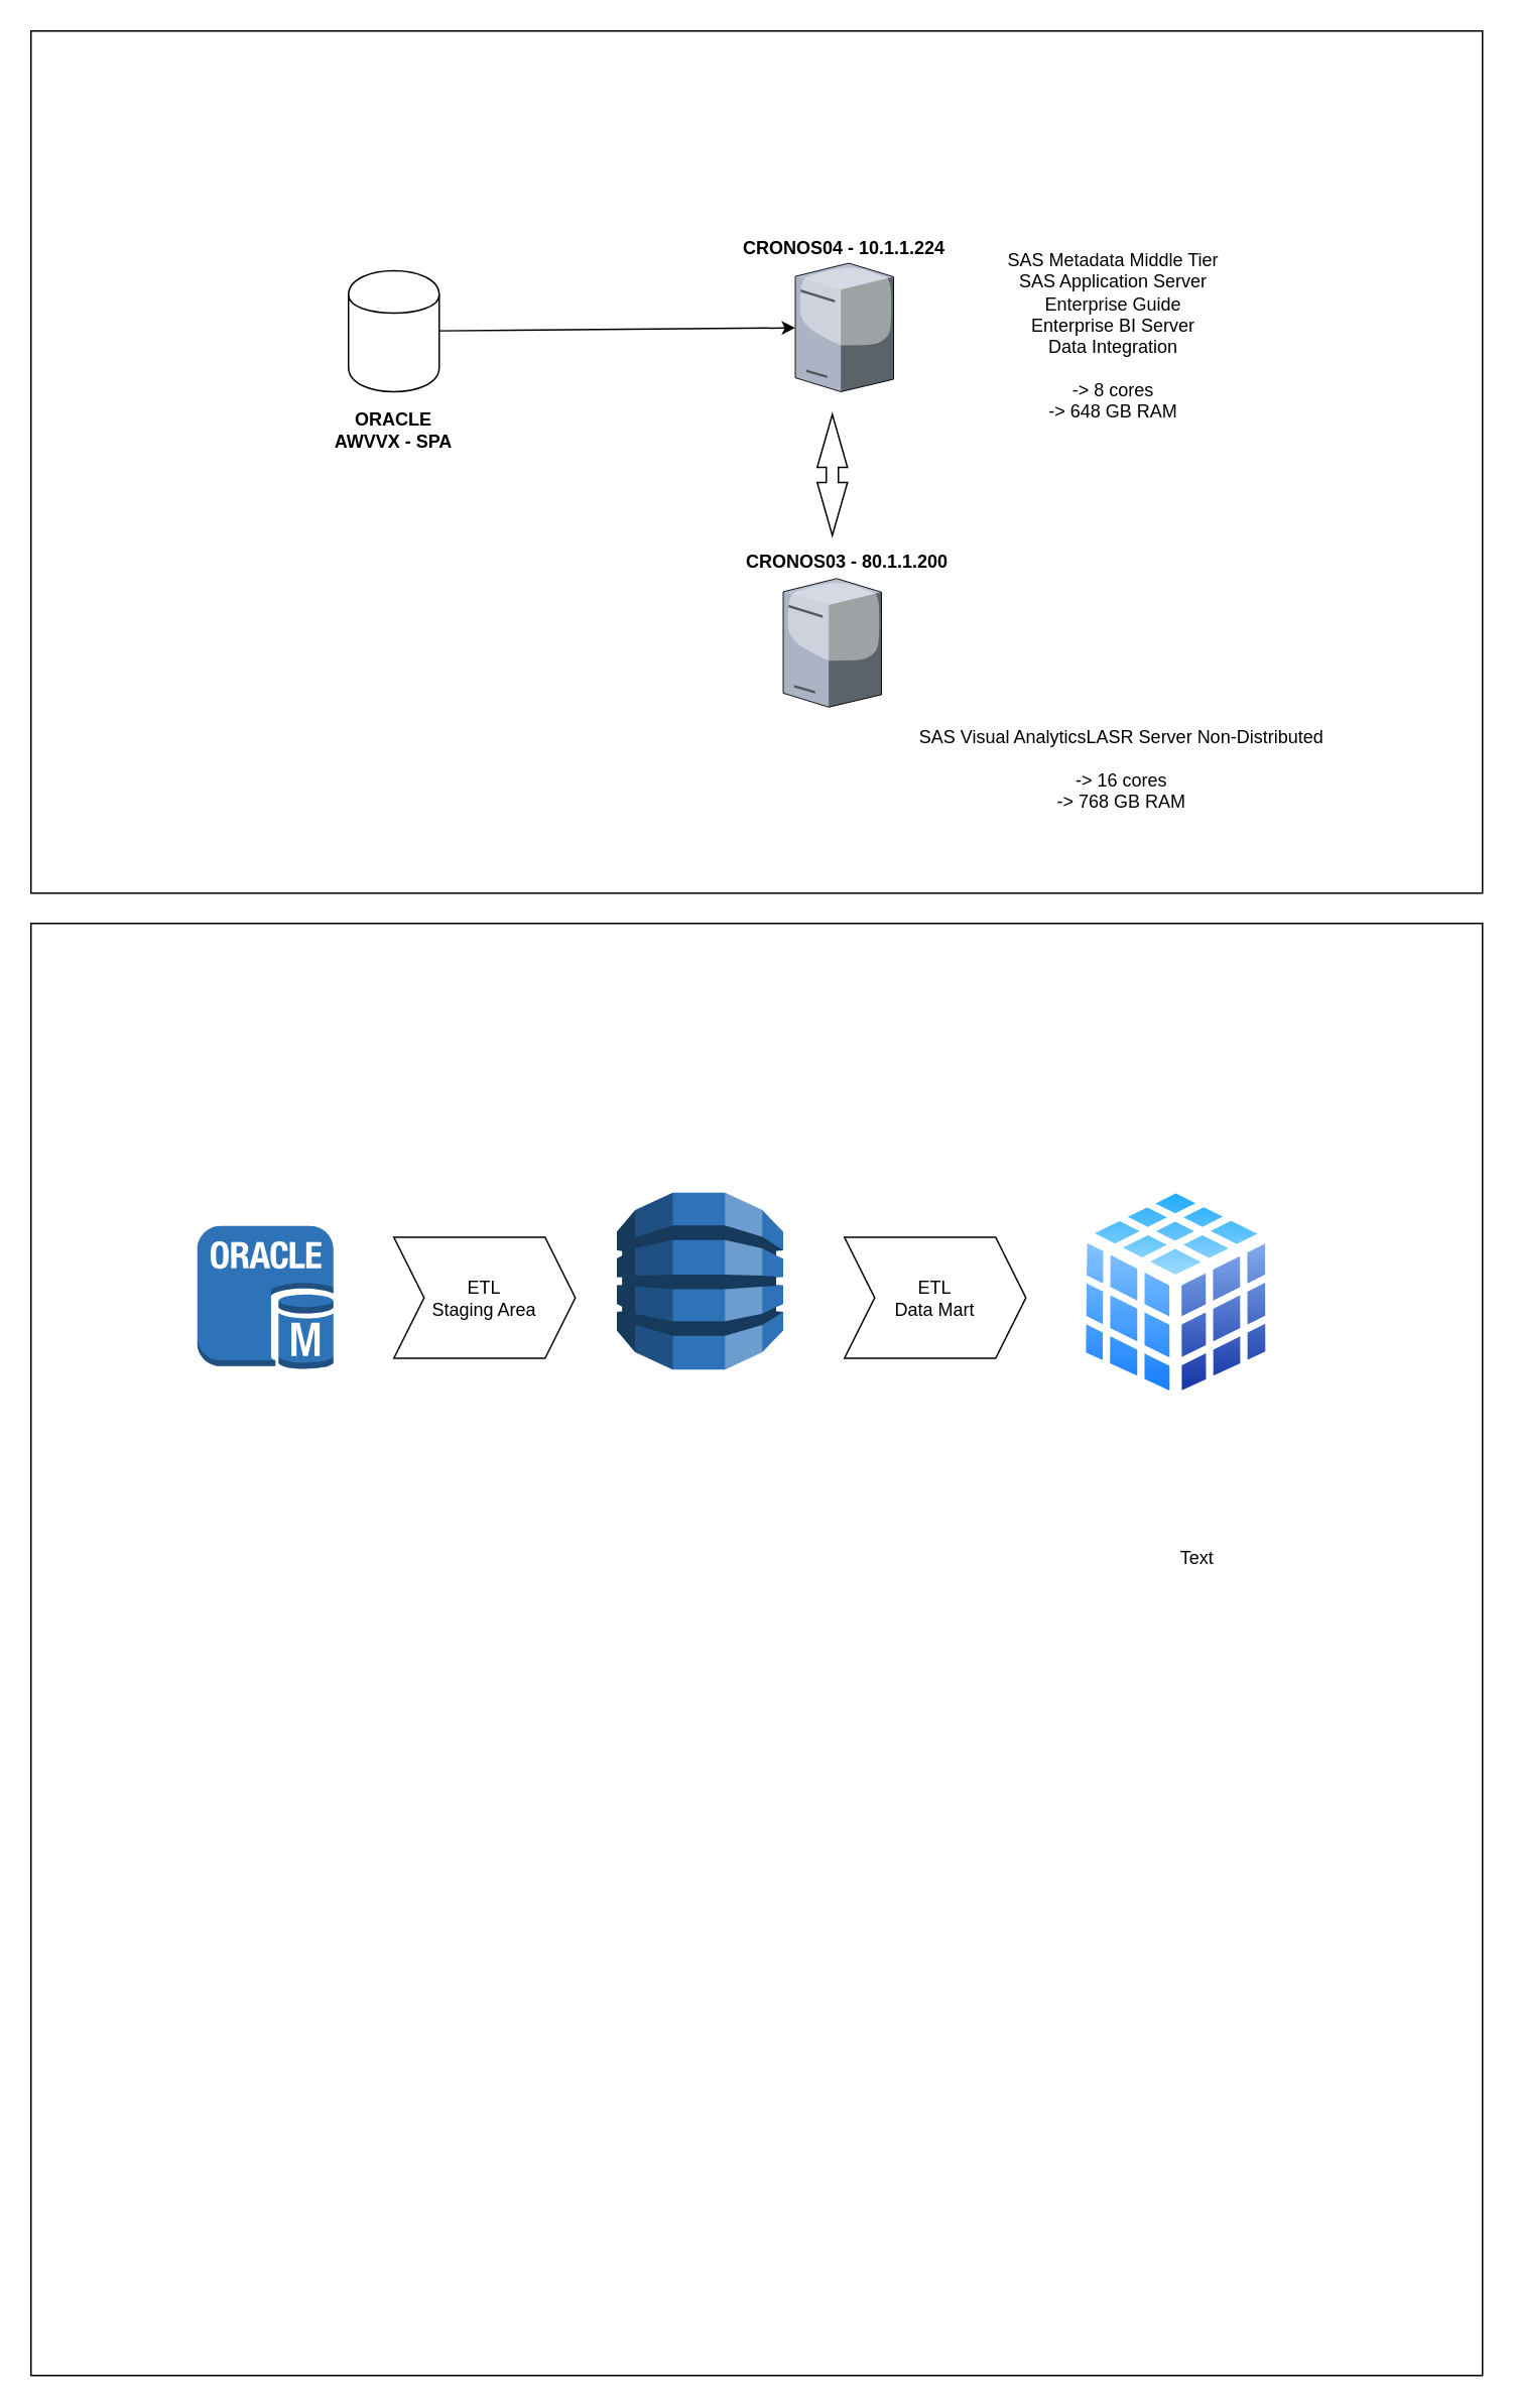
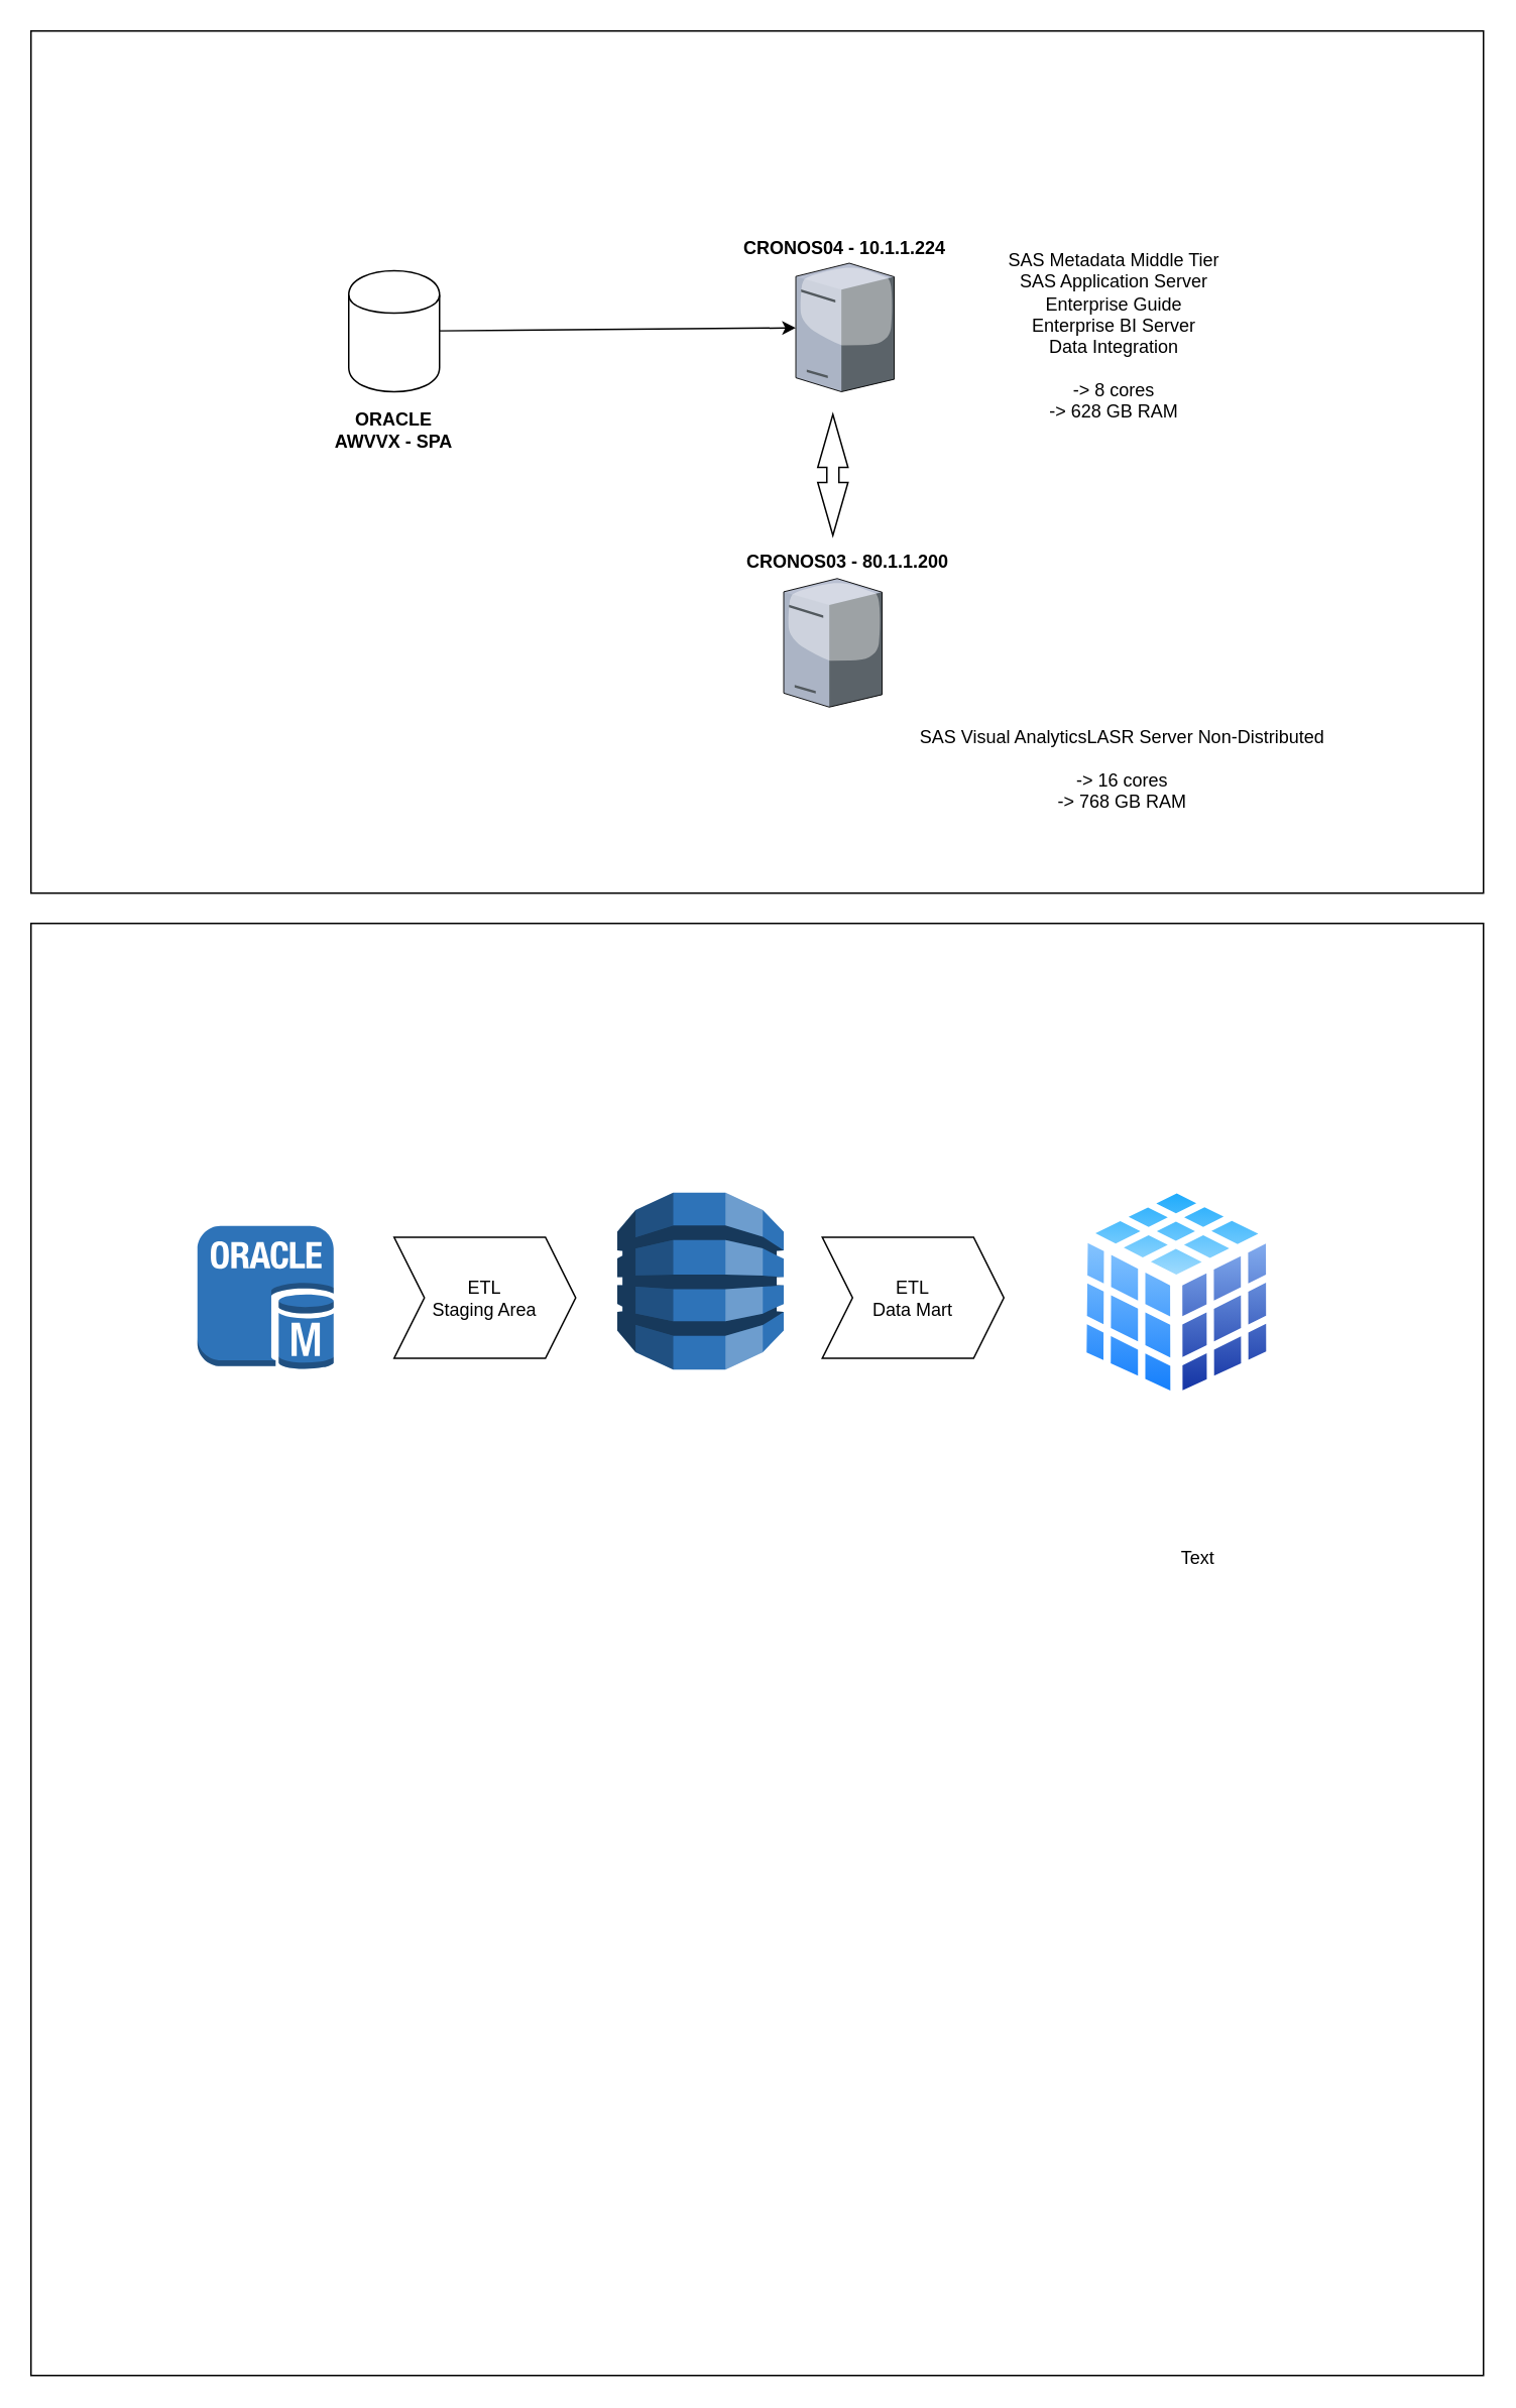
- <mxCell id="6" value="SAS Metadata Middle Tier&lt;br&gt;SAS Application Server&lt;br&gt;Enterprise Guide&lt;br&gt;Enterprise BI Server&lt;br&gt;Data Integration&lt;br&gt;&lt;br&gt;-&amp;gt; 8 cores&lt;br&gt;-&amp;gt; 648 GB RAM&lt;br&gt;&lt;br&gt;" style="text;html=1;strokeColor=none;fillColor=none;align=center;verticalAlign=middle;whiteSpace=wrap;rounded=0;" parent="1" vertex="1"><mxGeometry x="590.5" y="163.5" width="290" height="130" as="geometry" /></mxCell>
+ <mxCell id="6" value="SAS Metadata Middle Tier&lt;br&gt;SAS Application Server&lt;br&gt;Enterprise Guide&lt;br&gt;Enterprise BI Server&lt;br&gt;Data Integration&lt;br&gt;&lt;br&gt;-&amp;gt; 8 cores&lt;br&gt;-&amp;gt; 628 GB RAM&lt;br&gt;&lt;br&gt;" style="text;html=1;strokeColor=none;fillColor=none;align=center;verticalAlign=middle;whiteSpace=wrap;rounded=0;" parent="1" vertex="1"><mxGeometry x="590.5" y="163.5" width="290" height="130" as="geometry" /></mxCell>
- <mxCell id="17" value="ETL&lt;br&gt;Data Mart" style="shape=step;perimeter=stepPerimeter;whiteSpace=wrap;html=1;fixedSize=1;" vertex="1" parent="1"><mxGeometry x="558" y="817.5" width="120" height="80" as="geometry" /></mxCell>
+ <mxCell id="17" value="ETL&lt;br&gt;Data Mart" style="shape=step;perimeter=stepPerimeter;whiteSpace=wrap;html=1;fixedSize=1;" vertex="1" parent="1"><mxGeometry x="543" y="817.5" width="120" height="80" as="geometry" /></mxCell>
